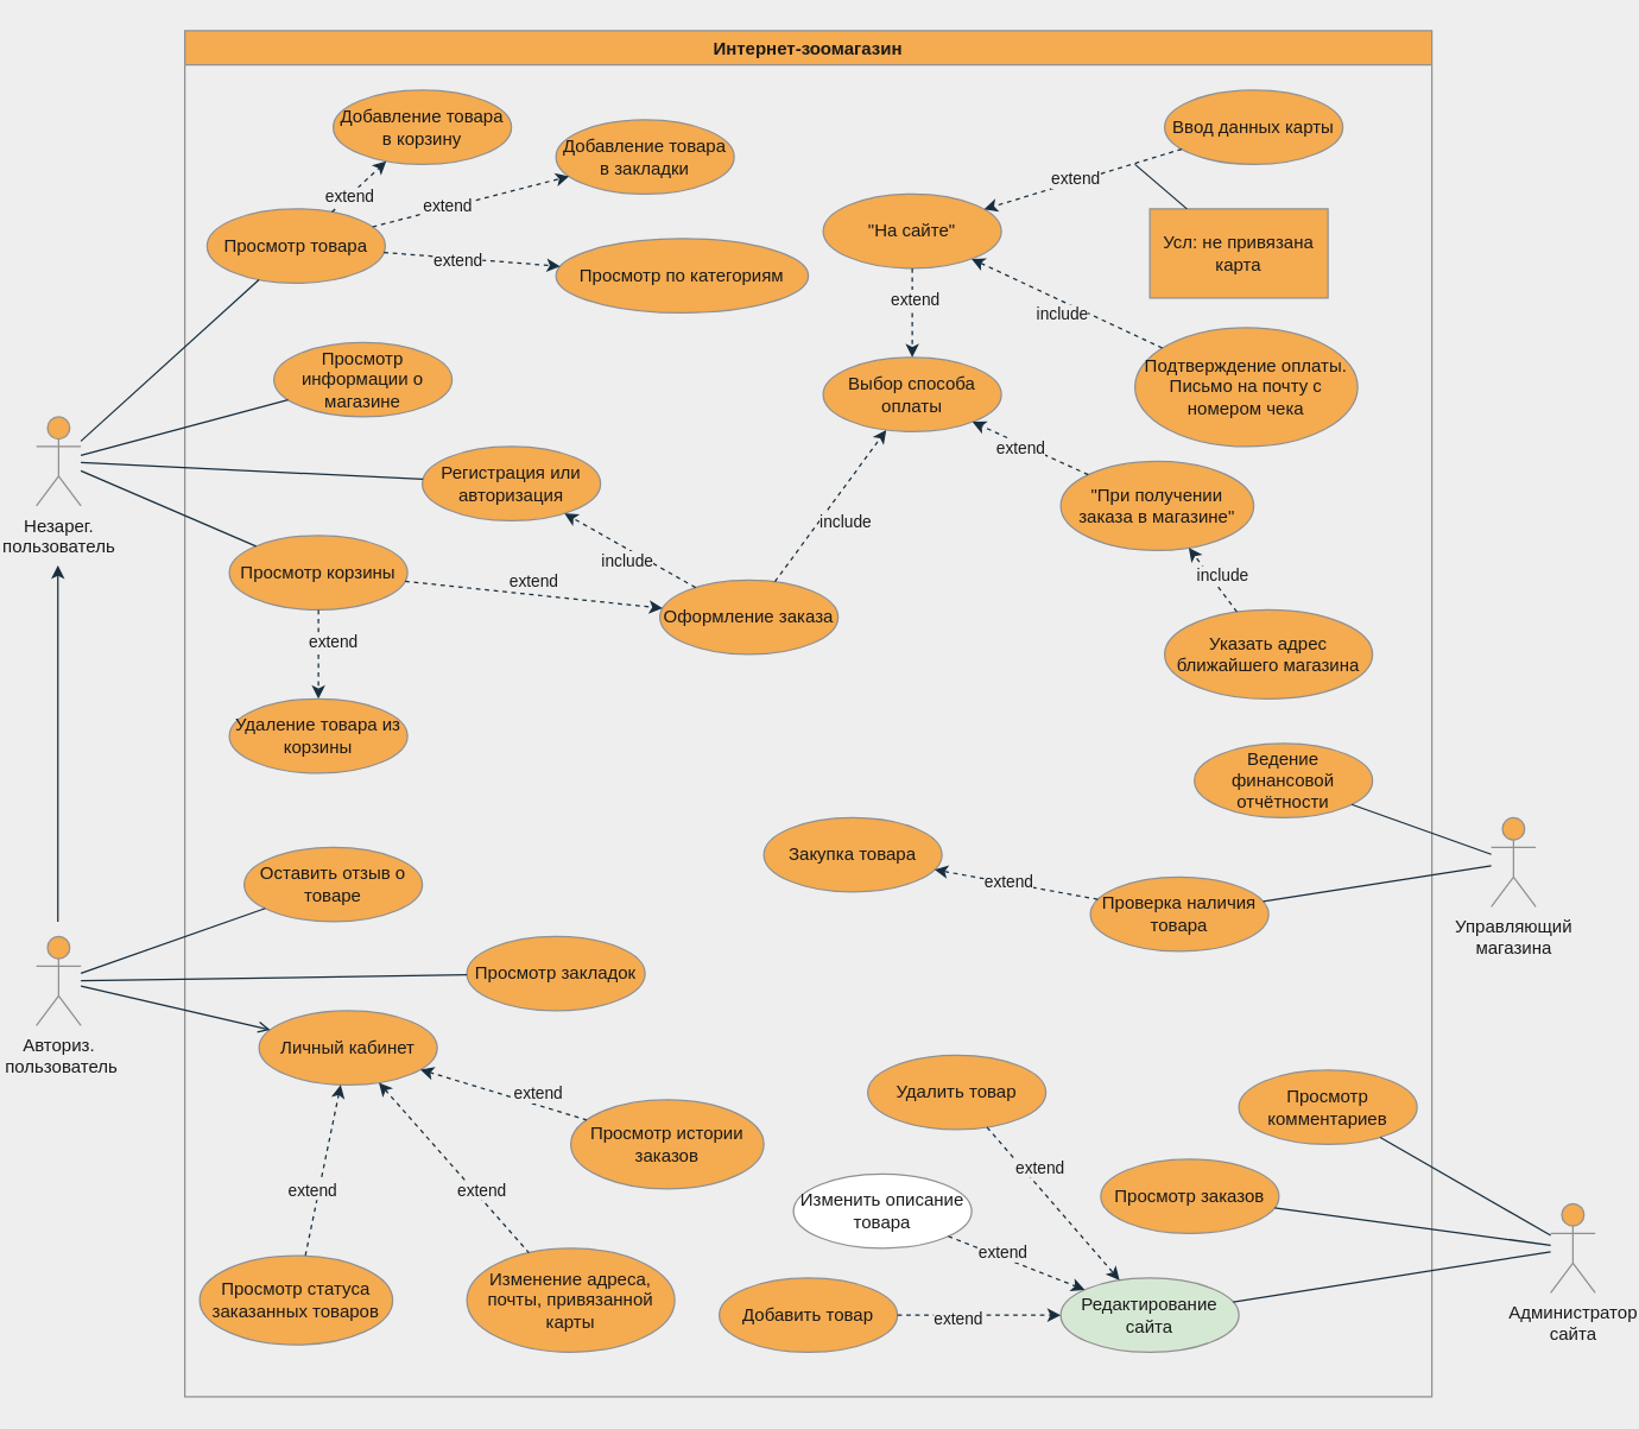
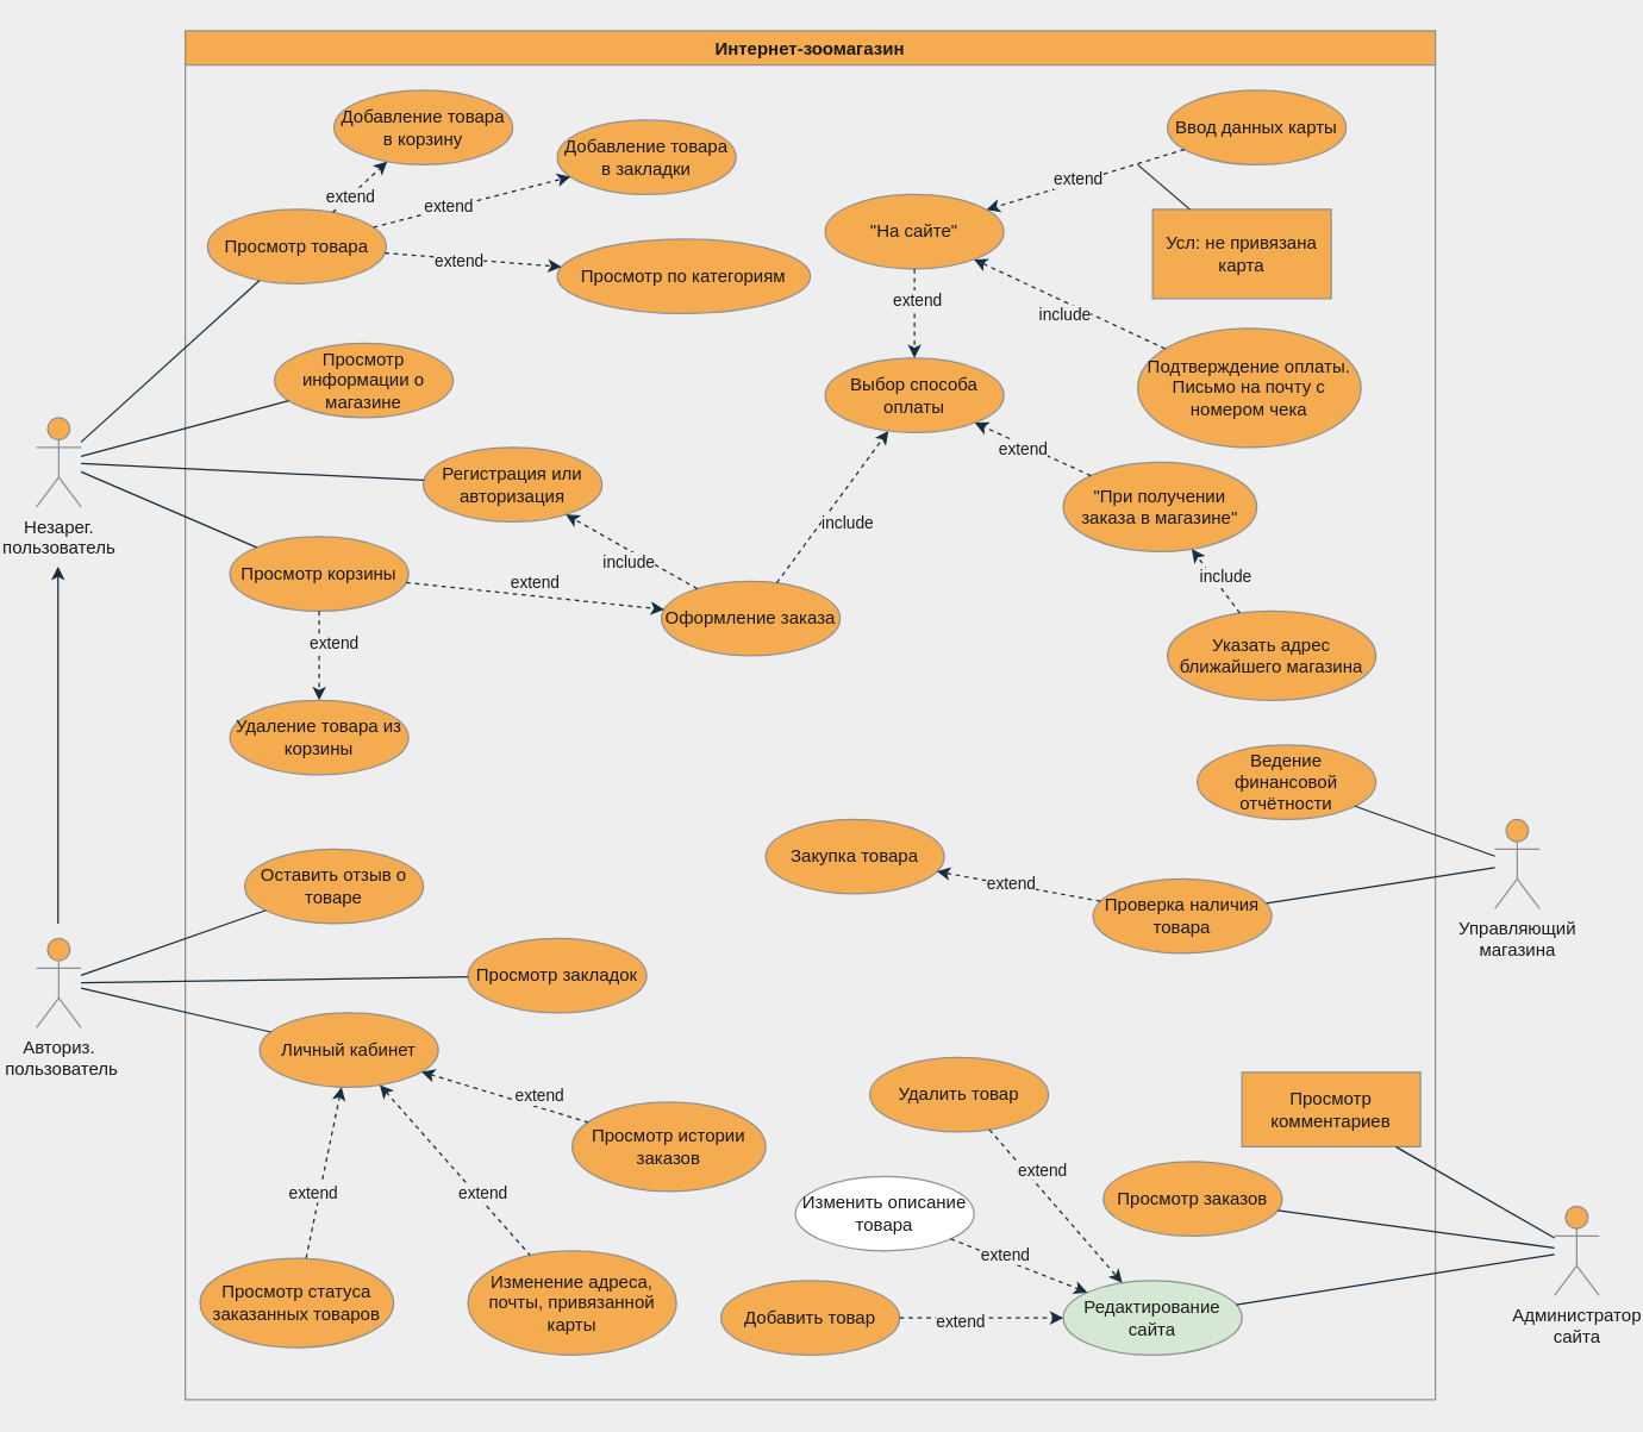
- <mxCell id="79" value="" style="endArrow=open;html=1;rounded=0;shadow=0;endFill=0;labelBackgroundColor=#EEEEEE;strokeColor=#182E3E;fontColor=#1A1A1A;" parent="1" source="3" target="11" edge="1"><mxGeometry width="50" height="50" relative="1" as="geometry"><mxPoint x="49.89" y="610.005" as="sourcePoint" /><mxPoint x="170.003" y="613.084" as="targetPoint" /></mxGeometry></mxCell>
+ <mxCell id="79" value="" style="endArrow=none;html=1;rounded=0;shadow=0;endFill=0;labelBackgroundColor=#EEEEEE;strokeColor=#182E3E;fontColor=#1A1A1A;" parent="1" source="3" target="11" edge="1"><mxGeometry width="50" height="50" relative="1" as="geometry"><mxPoint x="49.89" y="610.005" as="sourcePoint" /><mxPoint x="170.003" y="613.084" as="targetPoint" /></mxGeometry></mxCell>
- <mxCell id="68" value="Просмотр комментариев" style="ellipse;whiteSpace=wrap;html=1;fillColor=#F5AB50;strokeColor=#909090;fontColor=#1A1A1A;" parent="4" vertex="1"><mxGeometry x="710" y="700" width="120" height="50" as="geometry" /></mxCell>
+ <mxCell id="68" value="Просмотр комментариев" style="whiteSpace=wrap;html=1;fillColor=#F5AB50;strokeColor=#909090;fontColor=#1A1A1A;rounded=0;" parent="4" vertex="1"><mxGeometry x="710" y="700" width="120" height="50" as="geometry" /></mxCell>
